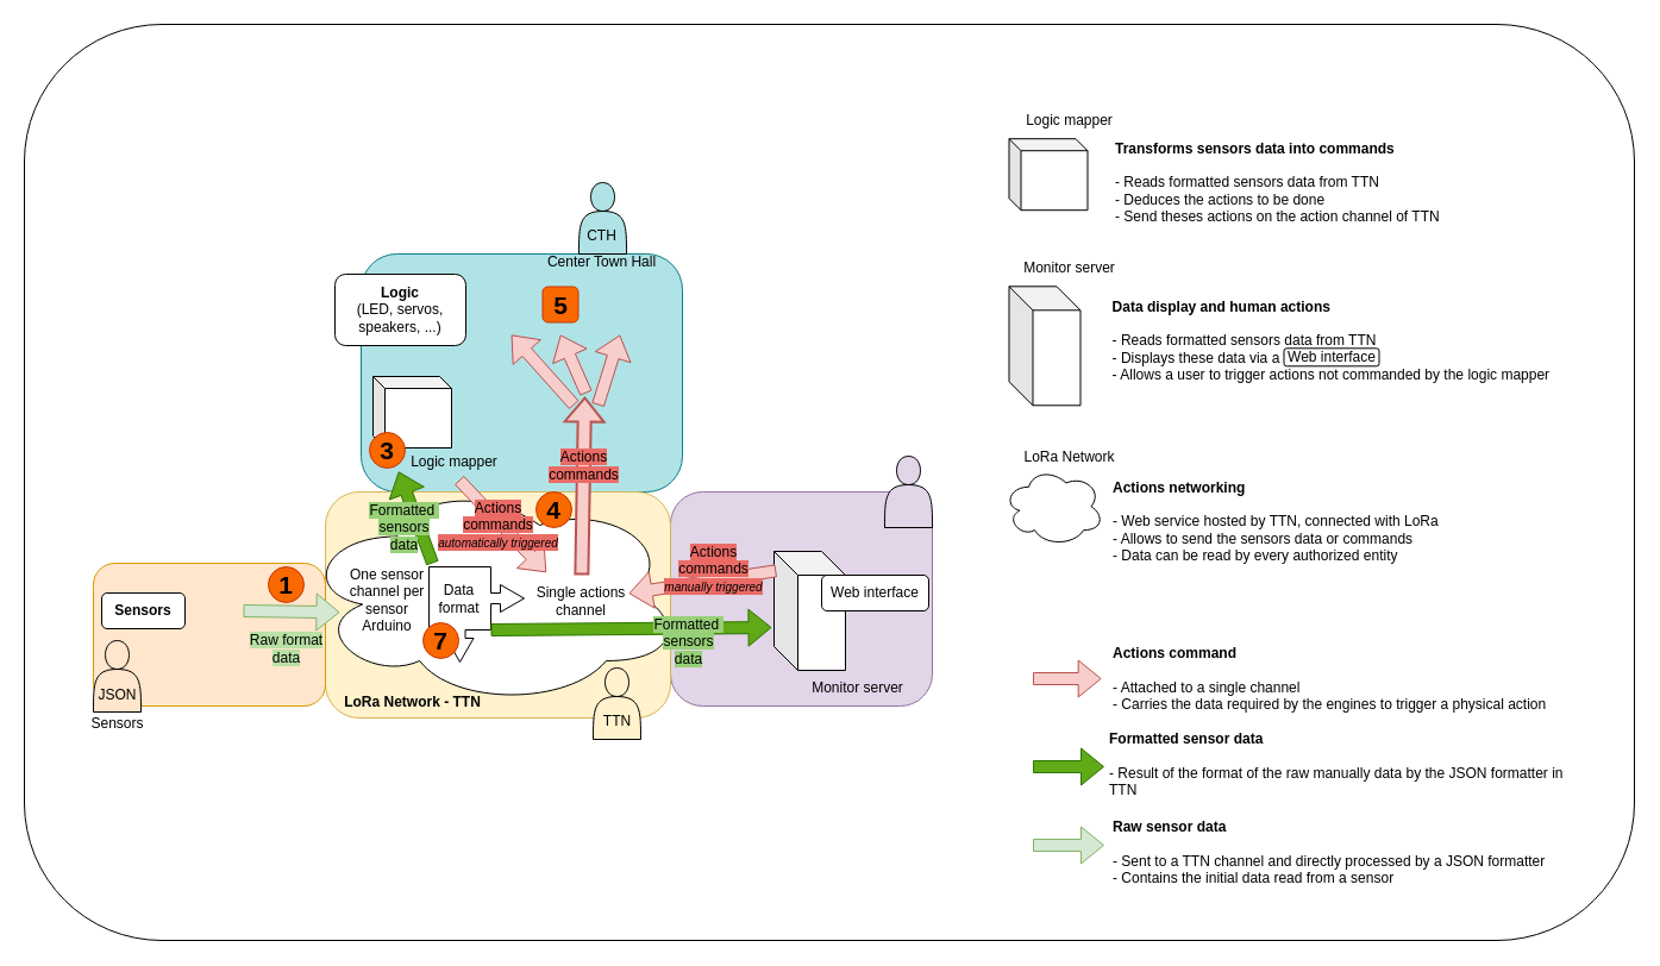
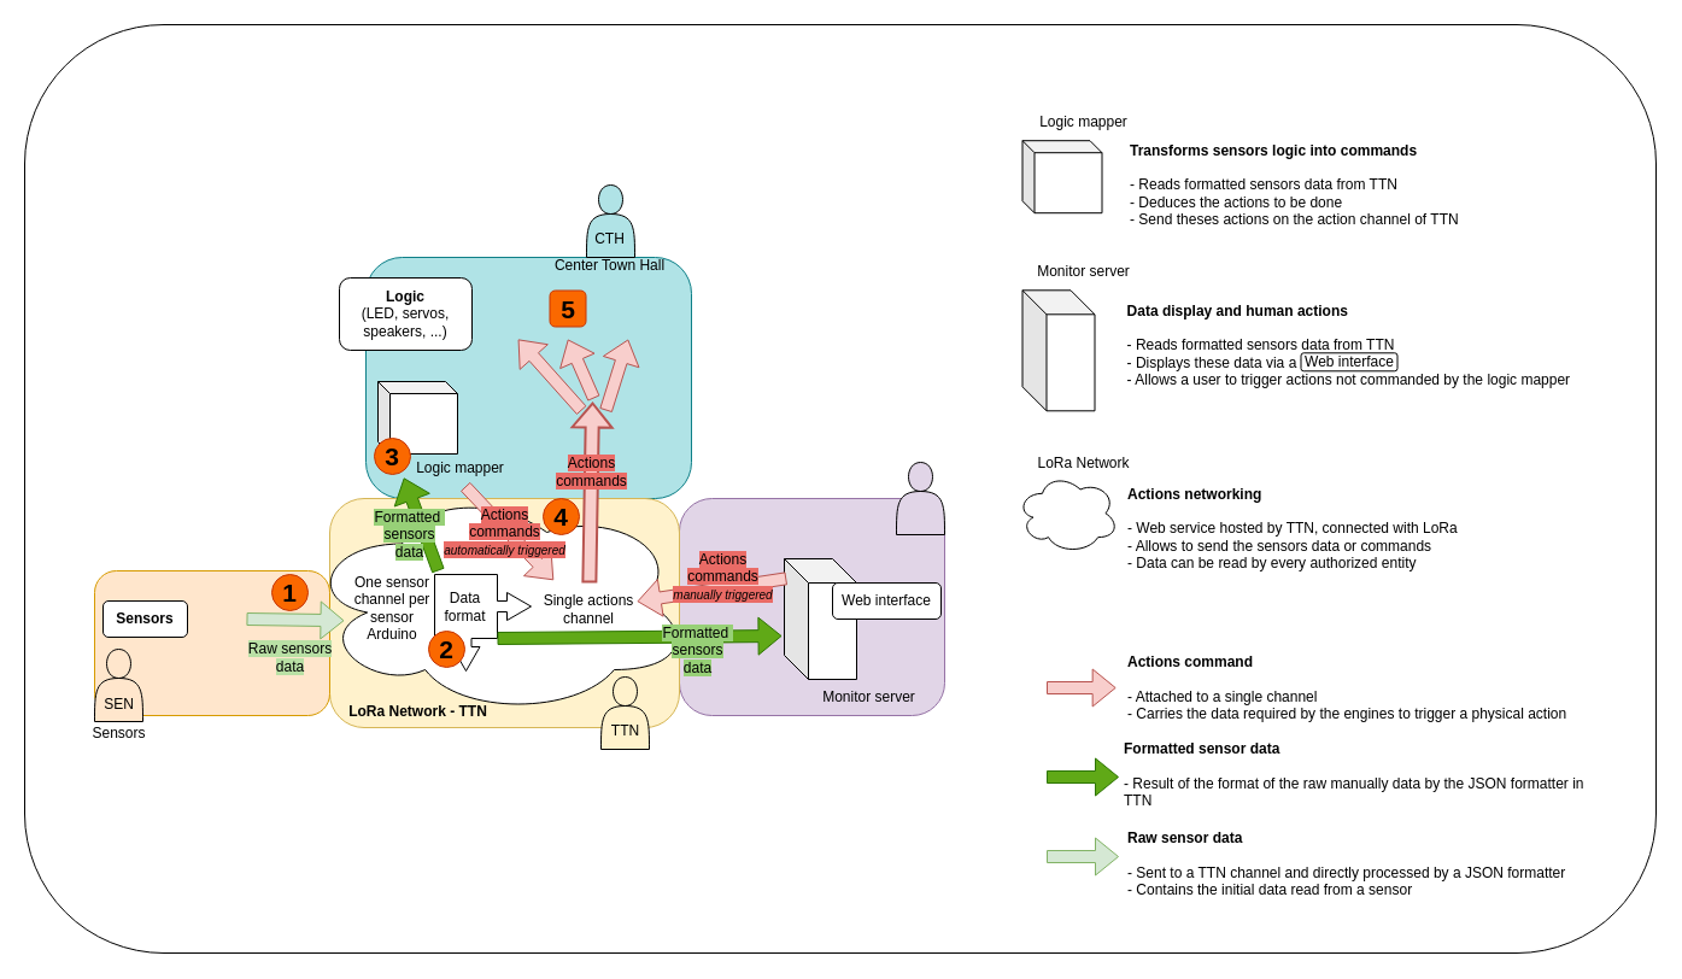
- <mxCell id="58" value="&lt;div style=&quot;text-align: left;&quot;&gt;&lt;b style=&quot;background-color: initial;&quot;&gt;Transforms sensors data into commands&lt;/b&gt;&lt;/div&gt;&lt;div&gt;&lt;b&gt;&lt;br&gt;&lt;/b&gt;&lt;/div&gt;&lt;div style=&quot;text-align: left;&quot;&gt;- Reads formatted sensors data from TTN&lt;/div&gt;&lt;div style=&quot;text-align: left;&quot;&gt;- Deduces the actions to be done&lt;/div&gt;&lt;div style=&quot;text-align: left;&quot;&gt;- Send theses actions on the action channel of TTN&amp;nbsp;&lt;/div&gt;" style="text;html=1;align=center;verticalAlign=middle;whiteSpace=wrap;rounded=0;" vertex="1" parent="1"><mxGeometry x="929.5" y="108.94" width="290" height="87.5" as="geometry" /></mxCell>
+ <mxCell id="58" value="&lt;div style=&quot;text-align: left;&quot;&gt;&lt;b style=&quot;background-color: initial;&quot;&gt;Transforms sensors logic into commands&lt;/b&gt;&lt;/div&gt;&lt;div&gt;&lt;b&gt;&lt;br&gt;&lt;/b&gt;&lt;/div&gt;&lt;div style=&quot;text-align: left;&quot;&gt;- Reads formatted sensors data from TTN&lt;/div&gt;&lt;div style=&quot;text-align: left;&quot;&gt;- Deduces the actions to be done&lt;/div&gt;&lt;div style=&quot;text-align: left;&quot;&gt;- Send theses actions on the action channel of TTN&amp;nbsp;&lt;/div&gt;" style="text;html=1;align=center;verticalAlign=middle;whiteSpace=wrap;rounded=0;" vertex="1" parent="1"><mxGeometry x="929.5" y="108.94" width="290" height="87.5" as="geometry" /></mxCell>
- <mxCell id="51" value="&lt;h1&gt;&lt;font style=&quot;font-size: 21px;&quot;&gt;7&lt;/font&gt;&lt;/h1&gt;" style="ellipse;whiteSpace=wrap;html=1;aspect=fixed;fillColor=#fa6800;fontColor=#000000;strokeColor=#C73500;" vertex="1" parent="1"><mxGeometry x="355" y="523" width="30" height="30" as="geometry" /></mxCell>
+ <mxCell id="51" value="&lt;h1&gt;&lt;font style=&quot;font-size: 21px;&quot;&gt;2&lt;/font&gt;&lt;/h1&gt;" style="ellipse;whiteSpace=wrap;html=1;aspect=fixed;fillColor=#fa6800;fontColor=#000000;strokeColor=#C73500;" vertex="1" parent="1"><mxGeometry x="355" y="523" width="30" height="30" as="geometry" /></mxCell>
- <mxCell id="19" value="&lt;div&gt;&lt;span style=&quot;background-color: rgb(185, 224, 165);&quot;&gt;Raw format&lt;/span&gt;&lt;/div&gt;&lt;div&gt;&lt;span style=&quot;background-color: rgb(185, 224, 165);&quot;&gt;data&lt;/span&gt;&lt;/div&gt;" style="text;html=1;align=center;verticalAlign=middle;resizable=0;points=[];autosize=1;strokeColor=none;fillColor=none;" parent="1" vertex="1"><mxGeometry x="195" y="525" width="90" height="40" as="geometry" /></mxCell>
+ <mxCell id="19" value="&lt;div&gt;&lt;span style=&quot;background-color: rgb(185, 224, 165);&quot;&gt;Raw sensors&lt;/span&gt;&lt;/div&gt;&lt;div&gt;&lt;span style=&quot;background-color: rgb(185, 224, 165);&quot;&gt;data&lt;/span&gt;&lt;/div&gt;" style="text;html=1;align=center;verticalAlign=middle;resizable=0;points=[];autosize=1;strokeColor=none;fillColor=none;" parent="1" vertex="1"><mxGeometry x="195" y="525" width="90" height="40" as="geometry" /></mxCell>
- <mxCell id="31" value="JSON" style="text;html=1;align=center;verticalAlign=middle;resizable=0;points=[];autosize=1;strokeColor=none;fillColor=none;" parent="1" vertex="1"><mxGeometry x="73" y="569" width="50" height="30" as="geometry" /></mxCell>
+ <mxCell id="31" value="SEN" style="text;html=1;align=center;verticalAlign=middle;resizable=0;points=[];autosize=1;strokeColor=none;fillColor=none;" parent="1" vertex="1"><mxGeometry x="73" y="569" width="50" height="30" as="geometry" /></mxCell>
